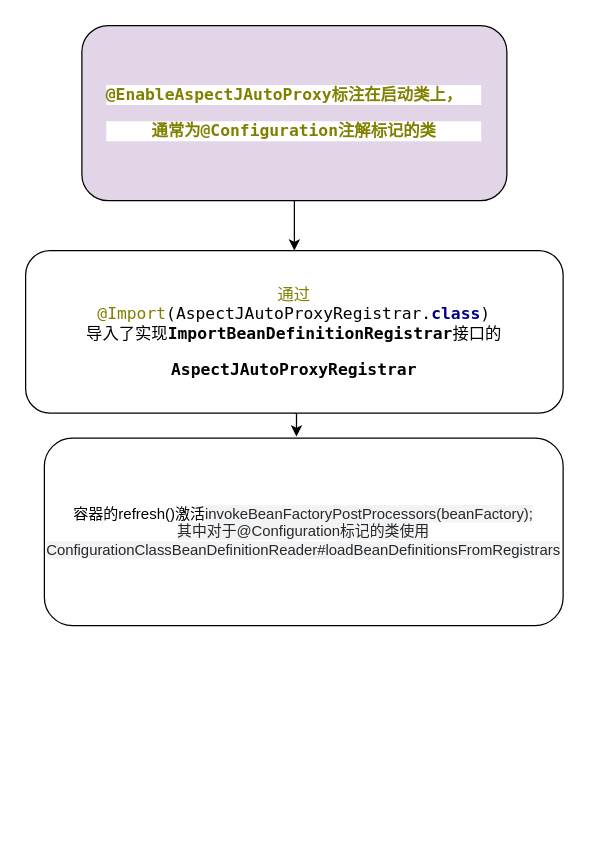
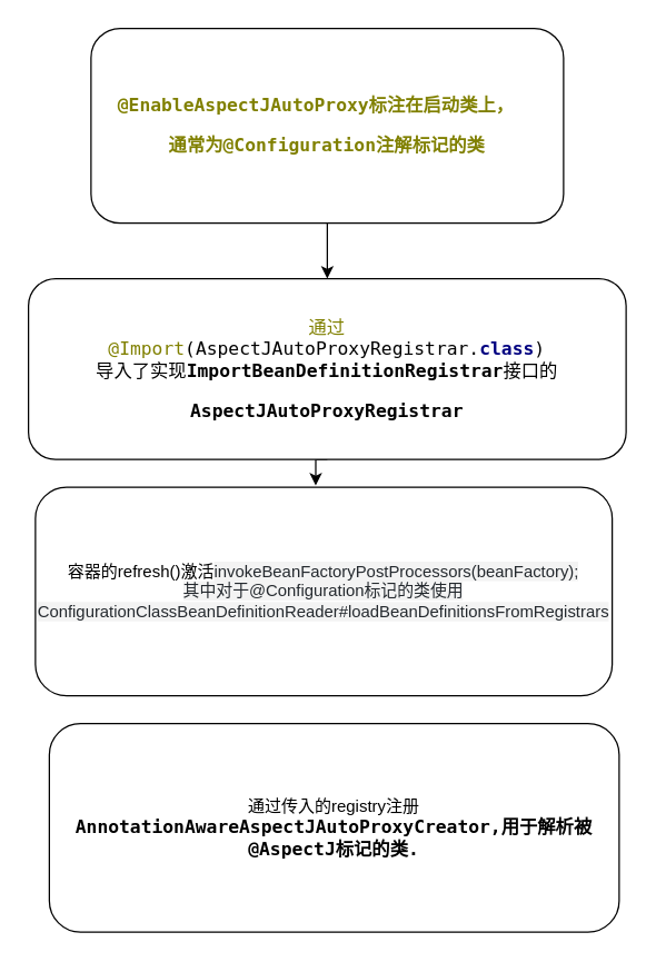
- <mxCell id="3" value="&lt;pre style=&quot;background-color: rgb(255 , 255 , 255) ; font-family: &amp;#34;jetbrains mono&amp;#34; , monospace ; font-size: 9.8pt&quot;&gt;&lt;span style=&quot;color: #808000&quot;&gt;&lt;b&gt;@EnableAspectJAutoProxy标注在启动类上，  &lt;/b&gt;&lt;/span&gt;&lt;/pre&gt;&lt;pre style=&quot;background-color: rgb(255 , 255 , 255) ; font-family: &amp;#34;jetbrains mono&amp;#34; , monospace ; font-size: 9.8pt&quot;&gt;&lt;span style=&quot;color: #808000&quot;&gt;&lt;b&gt;通常为@Configuration注解标记的类&lt;/b&gt;&lt;/span&gt;&lt;/pre&gt;" style="rounded=1;whiteSpace=wrap;html=1;fillColor=#e1d5e7;" vertex="1" parent="1"><mxGeometry x="65" y="20" width="340" height="140" as="geometry" /></mxCell>
+ <mxCell id="3" value="&lt;pre style=&quot;background-color: rgb(255 , 255 , 255) ; font-family: &amp;#34;jetbrains mono&amp;#34; , monospace ; font-size: 9.8pt&quot;&gt;&lt;span style=&quot;color: #808000&quot;&gt;&lt;b&gt;@EnableAspectJAutoProxy标注在启动类上，  &lt;/b&gt;&lt;/span&gt;&lt;/pre&gt;&lt;pre style=&quot;background-color: rgb(255 , 255 , 255) ; font-family: &amp;#34;jetbrains mono&amp;#34; , monospace ; font-size: 9.8pt&quot;&gt;&lt;span style=&quot;color: #808000&quot;&gt;&lt;b&gt;通常为@Configuration注解标记的类&lt;/b&gt;&lt;/span&gt;&lt;/pre&gt;" style="rounded=1;whiteSpace=wrap;html=1;" vertex="1" parent="1"><mxGeometry x="65" y="20" width="340" height="140" as="geometry" /></mxCell>
- <mxCell id="7" value="容器的refresh()激活&lt;span style=&quot;color: rgb(36 , 41 , 46) ; font-family: , &amp;#34;consolas&amp;#34; , &amp;#34;liberation mono&amp;#34; , &amp;#34;menlo&amp;#34; , &amp;#34;courier&amp;#34; , monospace ; font-size: 11.9px ; text-align: left ; background-color: rgba(27 , 31 , 35 , 0.05)&quot;&gt;invokeBeanFactoryPostProcessors(beanFactory);&lt;br&gt;其中对于@Configuration标记的类使用&lt;br&gt;&lt;/span&gt;&lt;span style=&quot;color: rgb(36 , 41 , 46) ; font-family: , &amp;#34;consolas&amp;#34; , &amp;#34;liberation mono&amp;#34; , &amp;#34;menlo&amp;#34; , &amp;#34;courier&amp;#34; , monospace ; font-size: 11.9px ; text-align: left ; background-color: rgba(27 , 31 , 35 , 0.05)&quot;&gt;ConfigurationClassBeanDefinitionReader#&lt;/span&gt;&lt;span style=&quot;color: rgb(36 , 41 , 46) ; font-family: , &amp;#34;consolas&amp;#34; , &amp;#34;liberation mono&amp;#34; , &amp;#34;menlo&amp;#34; , &amp;#34;courier&amp;#34; , monospace ; font-size: 11.9px ; text-align: left ; background-color: rgba(27 , 31 , 35 , 0.05)&quot;&gt;loadBeanDefinitionsFromRegistrars&lt;/span&gt;&lt;span style=&quot;color: rgb(36 , 41 , 46) ; font-family: , &amp;#34;consolas&amp;#34; , &amp;#34;liberation mono&amp;#34; , &amp;#34;menlo&amp;#34; , &amp;#34;courier&amp;#34; , monospace ; font-size: 11.9px ; text-align: left ; background-color: rgba(27 , 31 , 35 , 0.05)&quot;&gt;&lt;br&gt;&lt;/span&gt;" style="rounded=1;whiteSpace=wrap;html=1;" vertex="1" parent="1"><mxGeometry x="35" y="350" width="415" height="150" as="geometry" /></mxCell>
+ <mxCell id="7" value="容器的refresh()激活&lt;span style=&quot;color: rgb(36 , 41 , 46) ; font-family: , &amp;#34;consolas&amp;#34; , &amp;#34;liberation mono&amp;#34; , &amp;#34;menlo&amp;#34; , &amp;#34;courier&amp;#34; , monospace ; font-size: 11.9px ; text-align: left ; background-color: rgba(27 , 31 , 35 , 0.05)&quot;&gt;invokeBeanFactoryPostProcessors(beanFactory);&lt;br&gt;其中对于@Configuration标记的类使用&lt;br&gt;&lt;/span&gt;&lt;span style=&quot;color: rgb(36 , 41 , 46) ; font-family: , &amp;#34;consolas&amp;#34; , &amp;#34;liberation mono&amp;#34; , &amp;#34;menlo&amp;#34; , &amp;#34;courier&amp;#34; , monospace ; font-size: 11.9px ; text-align: left ; background-color: rgba(27 , 31 , 35 , 0.05)&quot;&gt;ConfigurationClassBeanDefinitionReader#&lt;/span&gt;&lt;span style=&quot;color: rgb(36 , 41 , 46) ; font-family: , &amp;#34;consolas&amp;#34; , &amp;#34;liberation mono&amp;#34; , &amp;#34;menlo&amp;#34; , &amp;#34;courier&amp;#34; , monospace ; font-size: 11.9px ; text-align: left ; background-color: rgba(27 , 31 , 35 , 0.05)&quot;&gt;loadBeanDefinitionsFromRegistrars&lt;/span&gt;&lt;span style=&quot;color: rgb(36 , 41 , 46) ; font-family: , &amp;#34;consolas&amp;#34; , &amp;#34;liberation mono&amp;#34; , &amp;#34;menlo&amp;#34; , &amp;#34;courier&amp;#34; , monospace ; font-size: 11.9px ; text-align: left ; background-color: rgba(27 , 31 , 35 , 0.05)&quot;&gt;&lt;br&gt;&lt;/span&gt;" style="rounded=1;whiteSpace=wrap;html=1;" vertex="1" parent="1"><mxGeometry x="25" y="350" width="415" height="150" as="geometry" /></mxCell>
+ <mxCell id="6" value="通过传入的registry注册&lt;span style=&quot;background-color: rgb(255 , 255 , 255) ; font-family: &amp;#34;jetbrains mono&amp;#34; , monospace ; font-size: 9.8pt&quot;&gt;&lt;b&gt;AnnotationAwareAspectJAutoProxyCreator,用于解析被@AspectJ标记的类.&lt;/b&gt;&lt;/span&gt;" style="rounded=1;whiteSpace=wrap;html=1;" vertex="1" parent="1"><mxGeometry x="35" y="520" width="410" height="150" as="geometry" /></mxCell>
